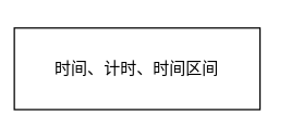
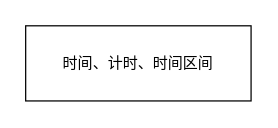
- <mxCell id="2" value="时间、计时、时间区间" style="rounded=0;whiteSpace=wrap;html=1;" vertex="1" parent="1"><mxGeometry x="10" y="20" width="180" height="60" as="geometry" /></mxCell>
+ <mxCell id="2" value="时间、计时、时间区间" style="rounded=0;whiteSpace=wrap;html=1;" vertex="1" parent="1"><mxGeometry x="20" y="20" width="180" height="60" as="geometry" /></mxCell>
